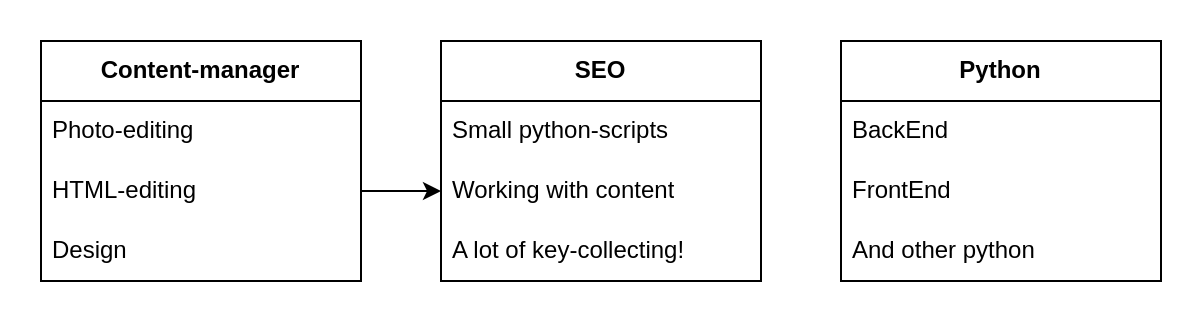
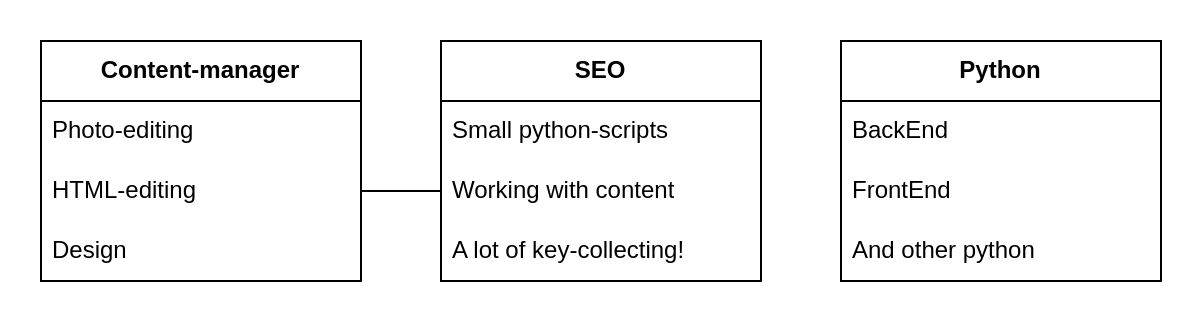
- <mxCell id="14" style="edgeStyle=orthogonalEdgeStyle;rounded=0;orthogonalLoop=1;jettySize=auto;html=1;exitX=1;exitY=0.5;exitDx=0;exitDy=0;entryX=0;entryY=0.5;entryDx=0;entryDy=0;" edge="1" parent="1" source="4" target="8"><mxGeometry relative="1" as="geometry" /></mxCell>
+ <mxCell id="14" style="edgeStyle=orthogonalEdgeStyle;rounded=0;orthogonalLoop=1;jettySize=auto;html=1;exitX=1;exitY=0.5;exitDx=0;exitDy=0;entryX=0;entryY=0.5;entryDx=0;entryDy=0;endArrow=none;" edge="1" parent="1" source="4" target="8"><mxGeometry relative="1" as="geometry" /></mxCell>
